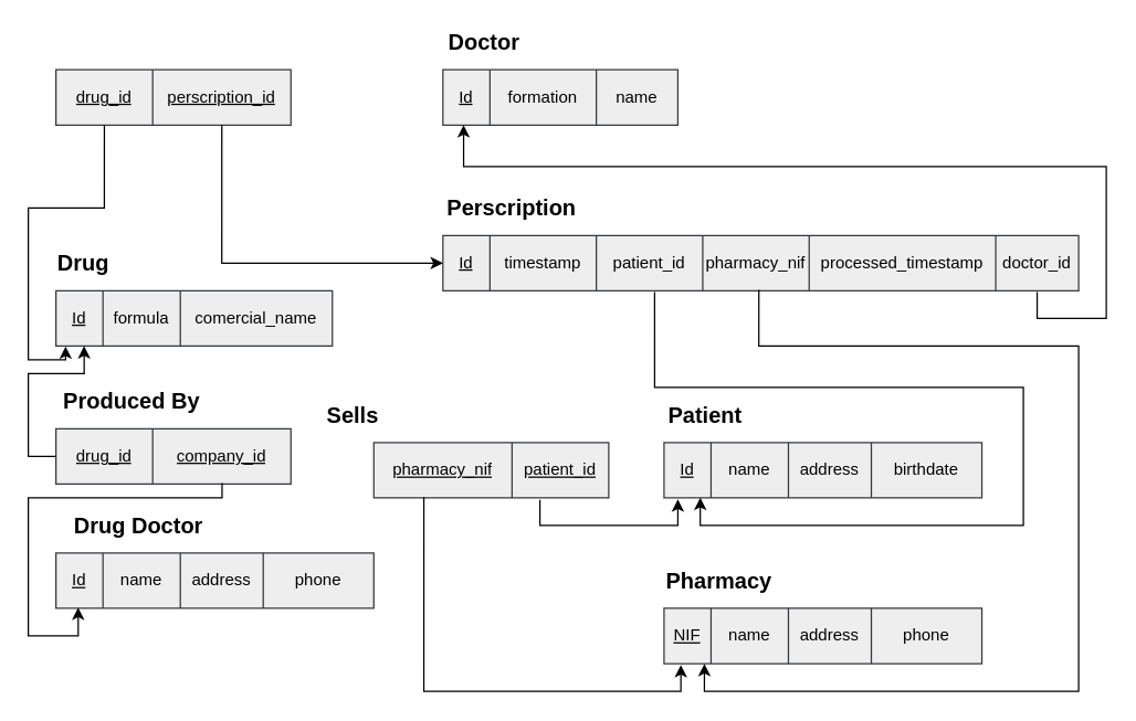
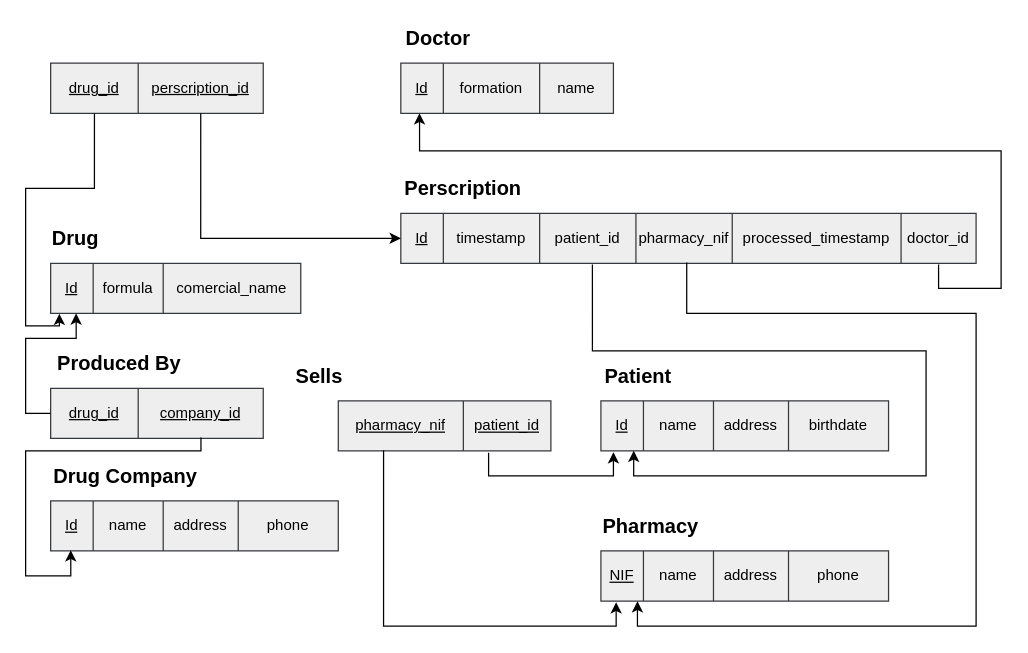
- <mxCell id="29" value="&lt;span style=&quot;font-size: 16px&quot;&gt;&lt;b&gt;Drug Doctor&lt;/b&gt;&lt;/span&gt;" style="text;html=1;strokeColor=none;fillColor=none;align=center;verticalAlign=middle;whiteSpace=wrap;rounded=0;" parent="1" vertex="1"><mxGeometry x="40" y="370" width="120" height="20" as="geometry" /></mxCell>
+ <mxCell id="29" value="&lt;span style=&quot;font-size: 16px&quot;&gt;&lt;b&gt;Drug Company&lt;/b&gt;&lt;/span&gt;" style="text;html=1;strokeColor=none;fillColor=none;align=center;verticalAlign=middle;whiteSpace=wrap;rounded=0;" parent="1" vertex="1"><mxGeometry x="40" y="370" width="120" height="20" as="geometry" /></mxCell>
